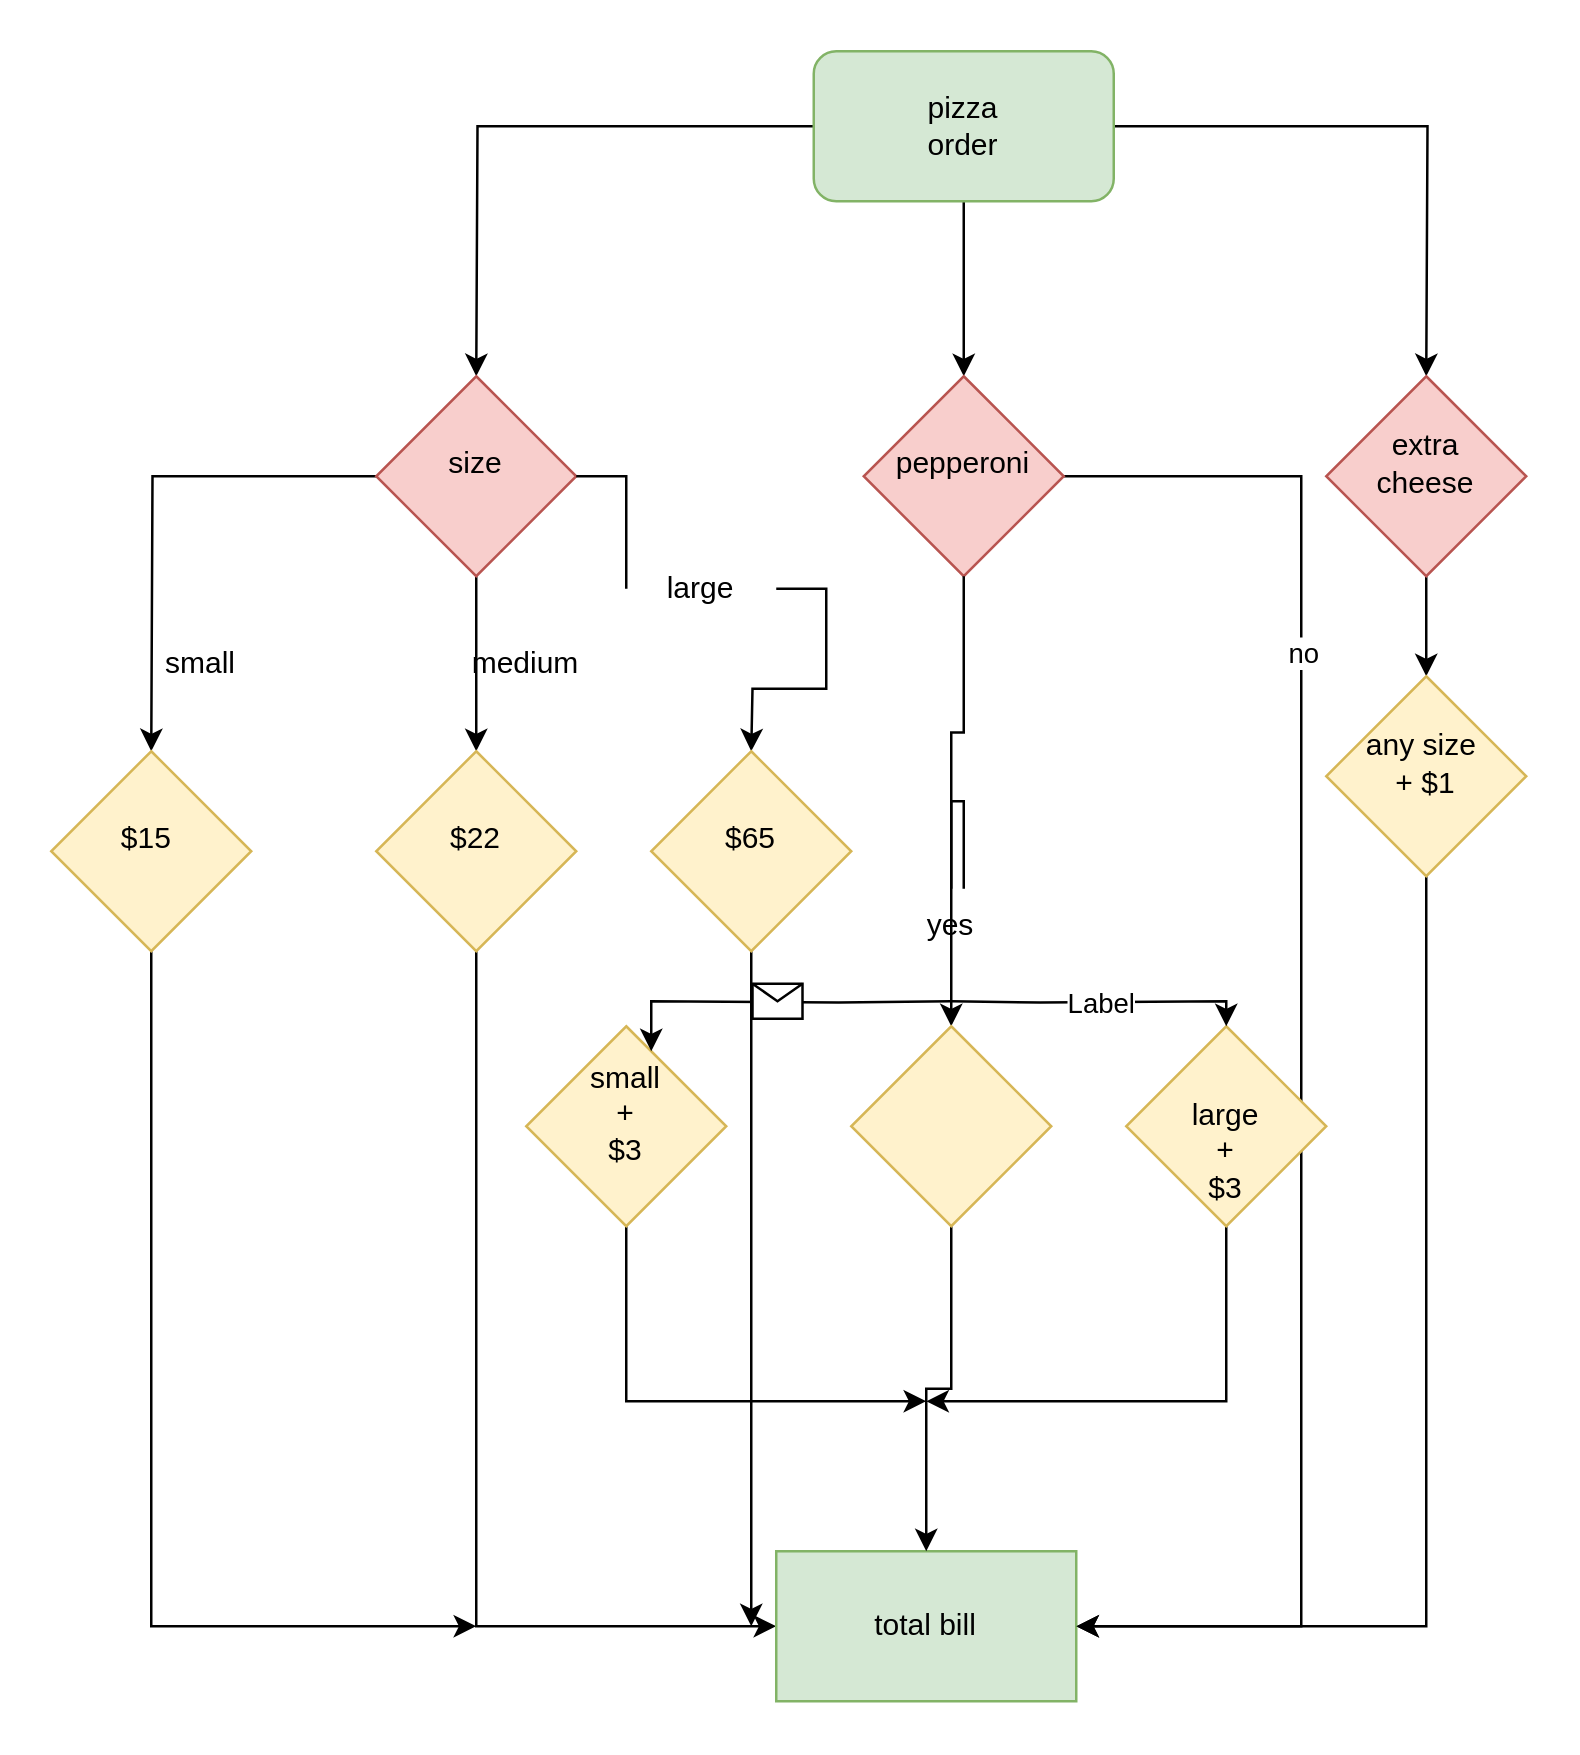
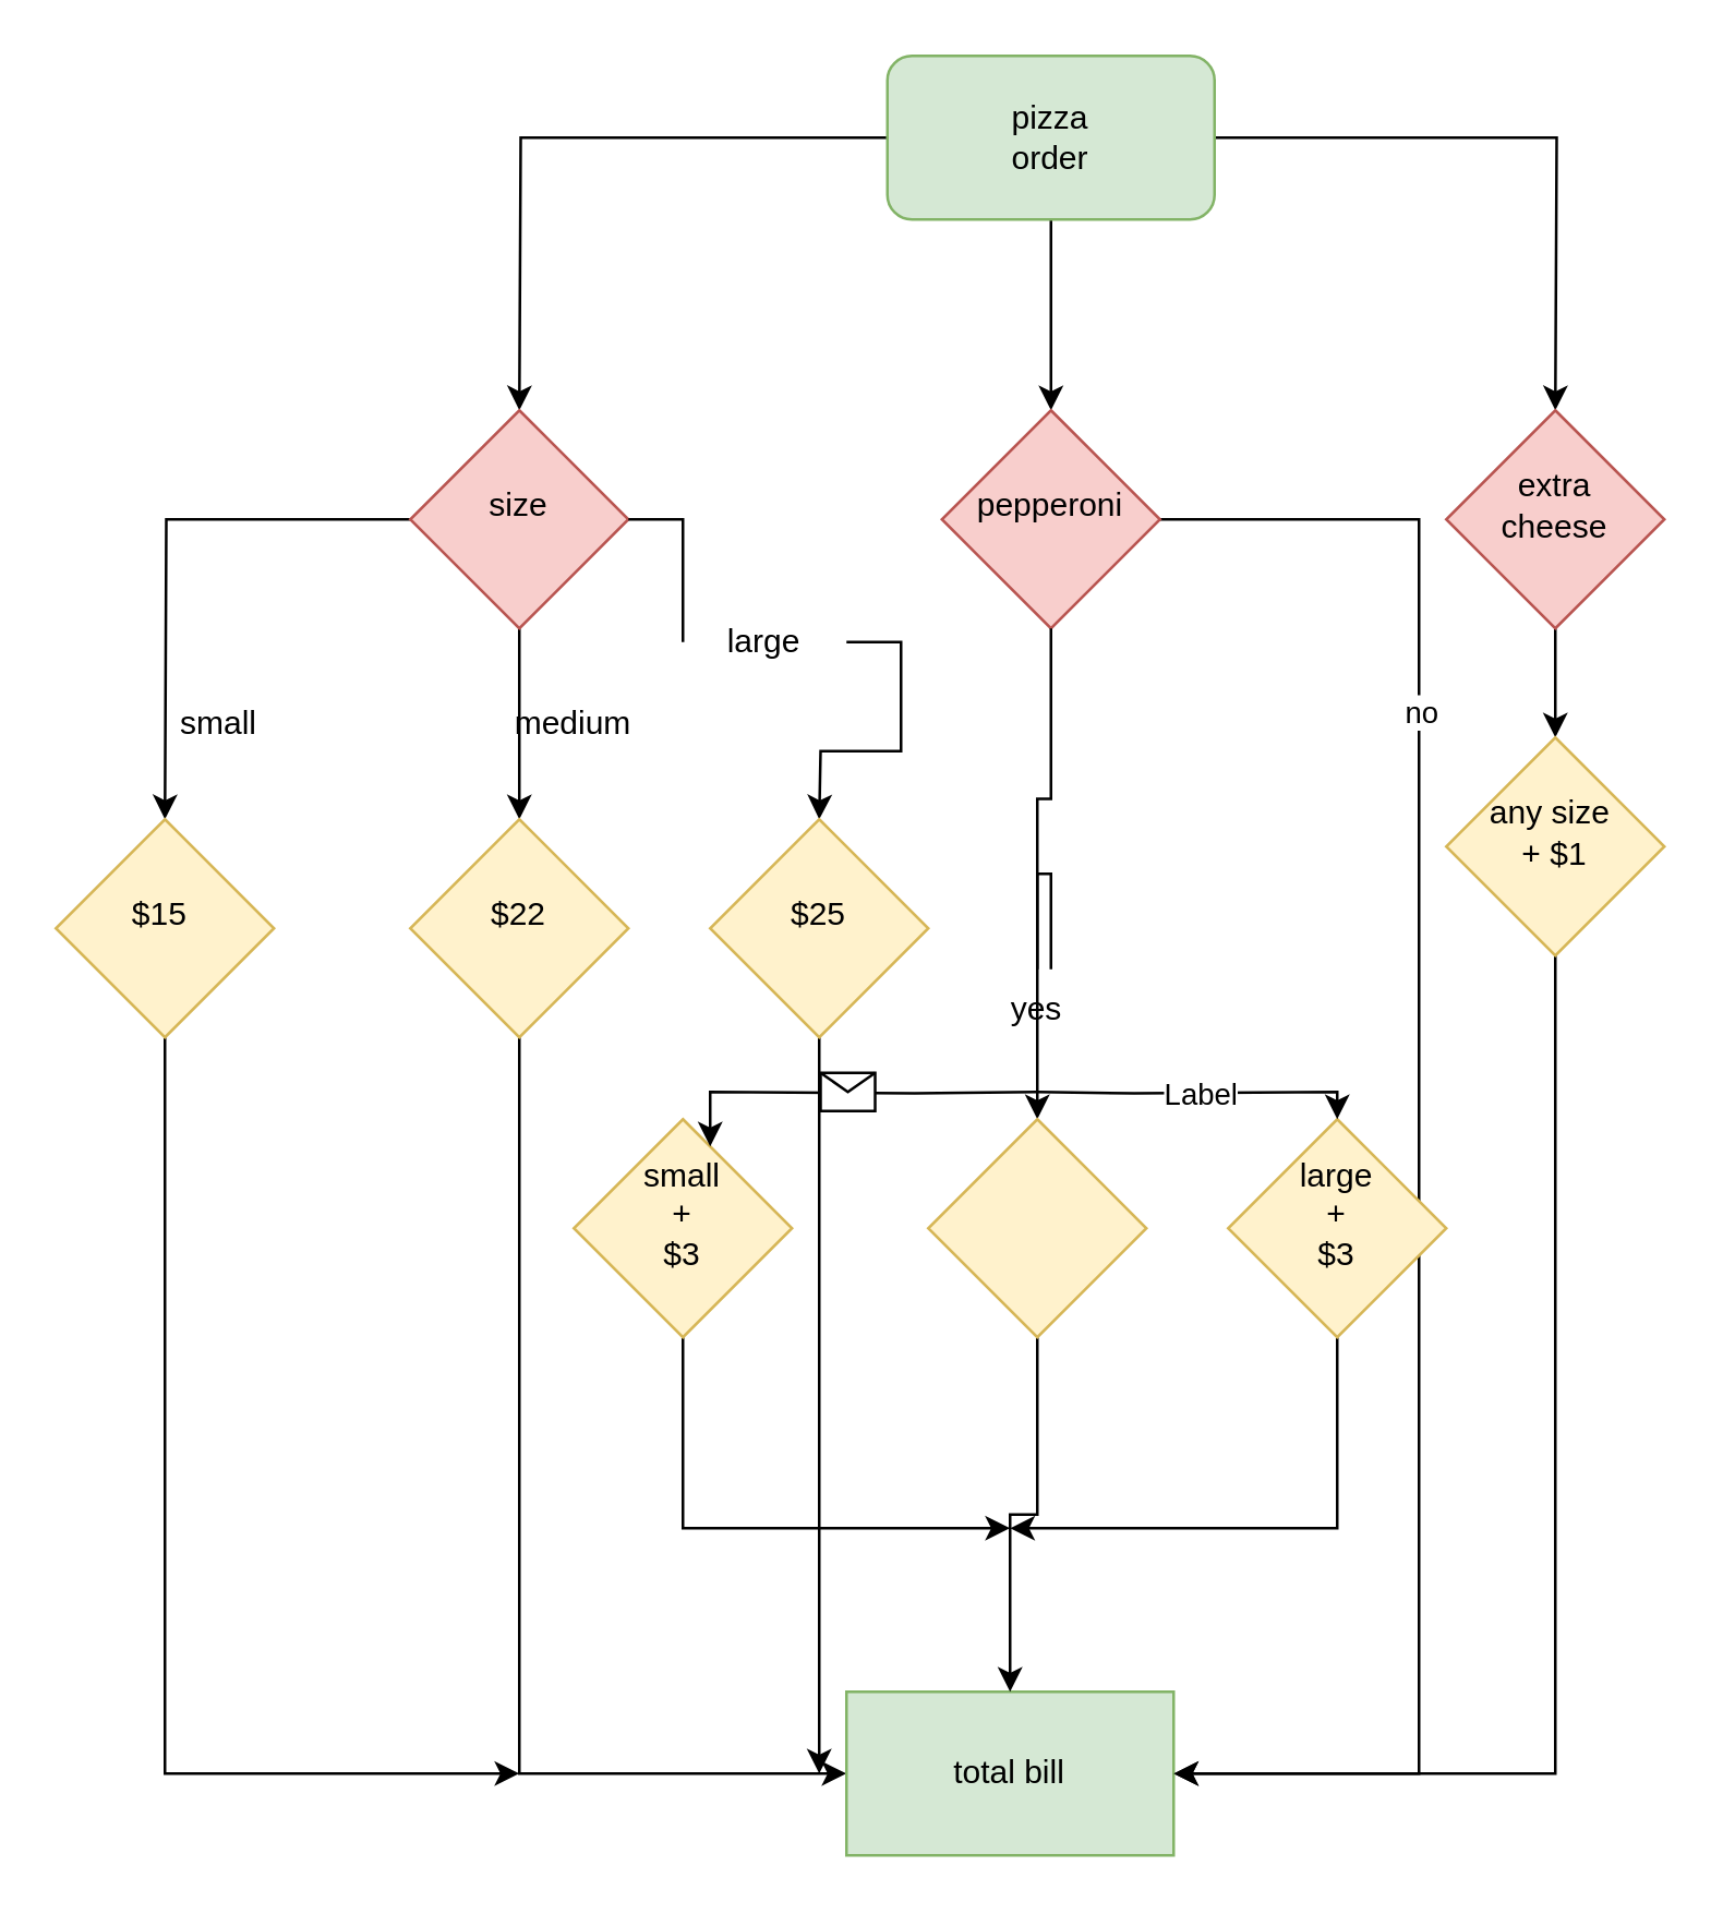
- <mxCell id="31" value="$65" style="text;html=1;strokeColor=none;fillColor=none;align=center;verticalAlign=middle;whiteSpace=wrap;rounded=0;" vertex="1" parent="1"><mxGeometry x="270" y="320" width="60" height="30" as="geometry" /></mxCell>
+ <mxCell id="31" value="$25" style="text;html=1;strokeColor=none;fillColor=none;align=center;verticalAlign=middle;whiteSpace=wrap;rounded=0;" vertex="1" parent="1"><mxGeometry x="270" y="320" width="60" height="30" as="geometry" /></mxCell>
- <mxCell id="41" value="large&lt;br&gt;+&lt;br&gt;$3" style="text;html=1;strokeColor=none;fillColor=none;align=center;verticalAlign=middle;whiteSpace=wrap;rounded=0;" vertex="1" parent="1"><mxGeometry x="460" y="445" width="60" height="30" as="geometry" /></mxCell>
+ <mxCell id="41" value="large&lt;br&gt;+&lt;br&gt;$3" style="text;html=1;strokeColor=none;fillColor=none;align=center;verticalAlign=middle;whiteSpace=wrap;rounded=0;" vertex="1" parent="1"><mxGeometry x="460" y="430" width="60" height="30" as="geometry" /></mxCell>
